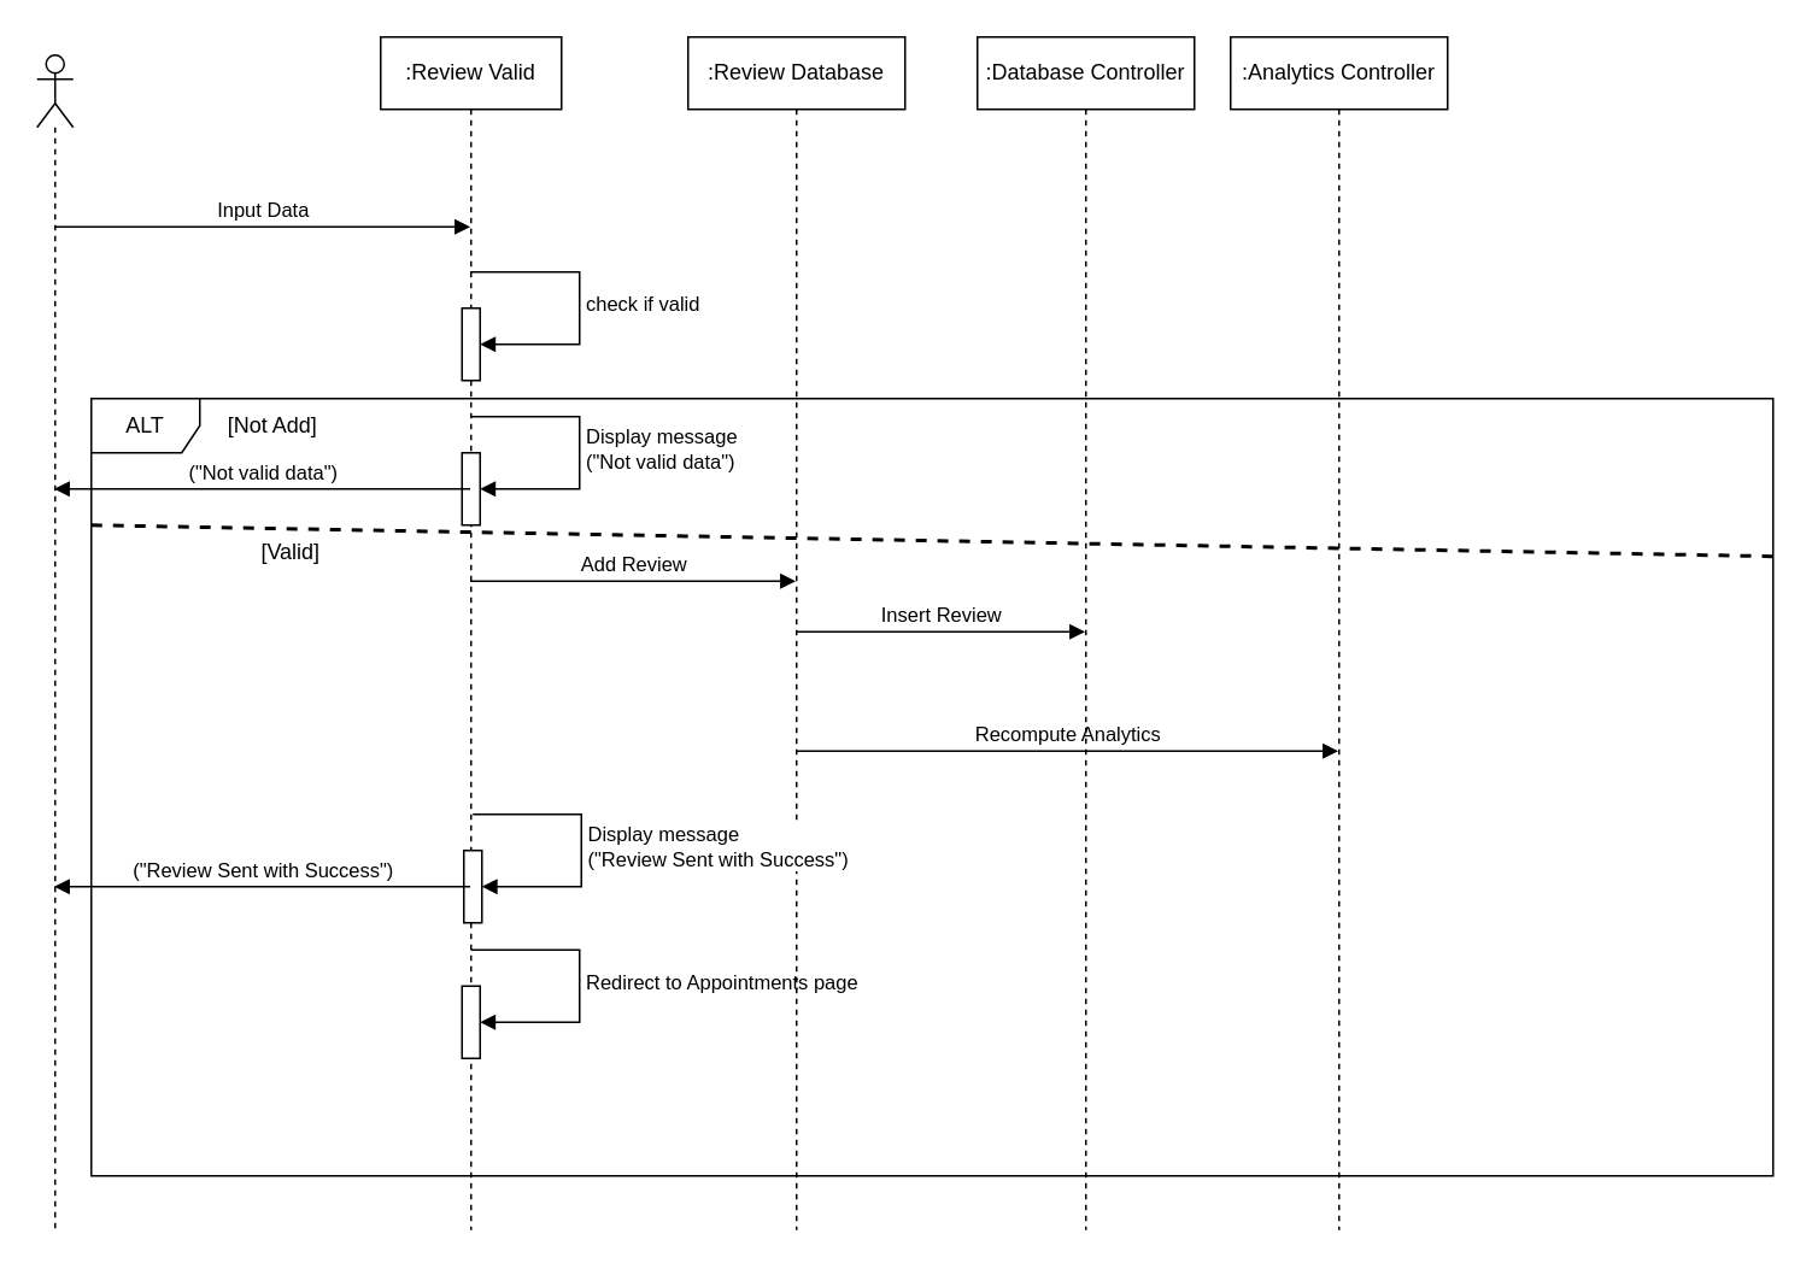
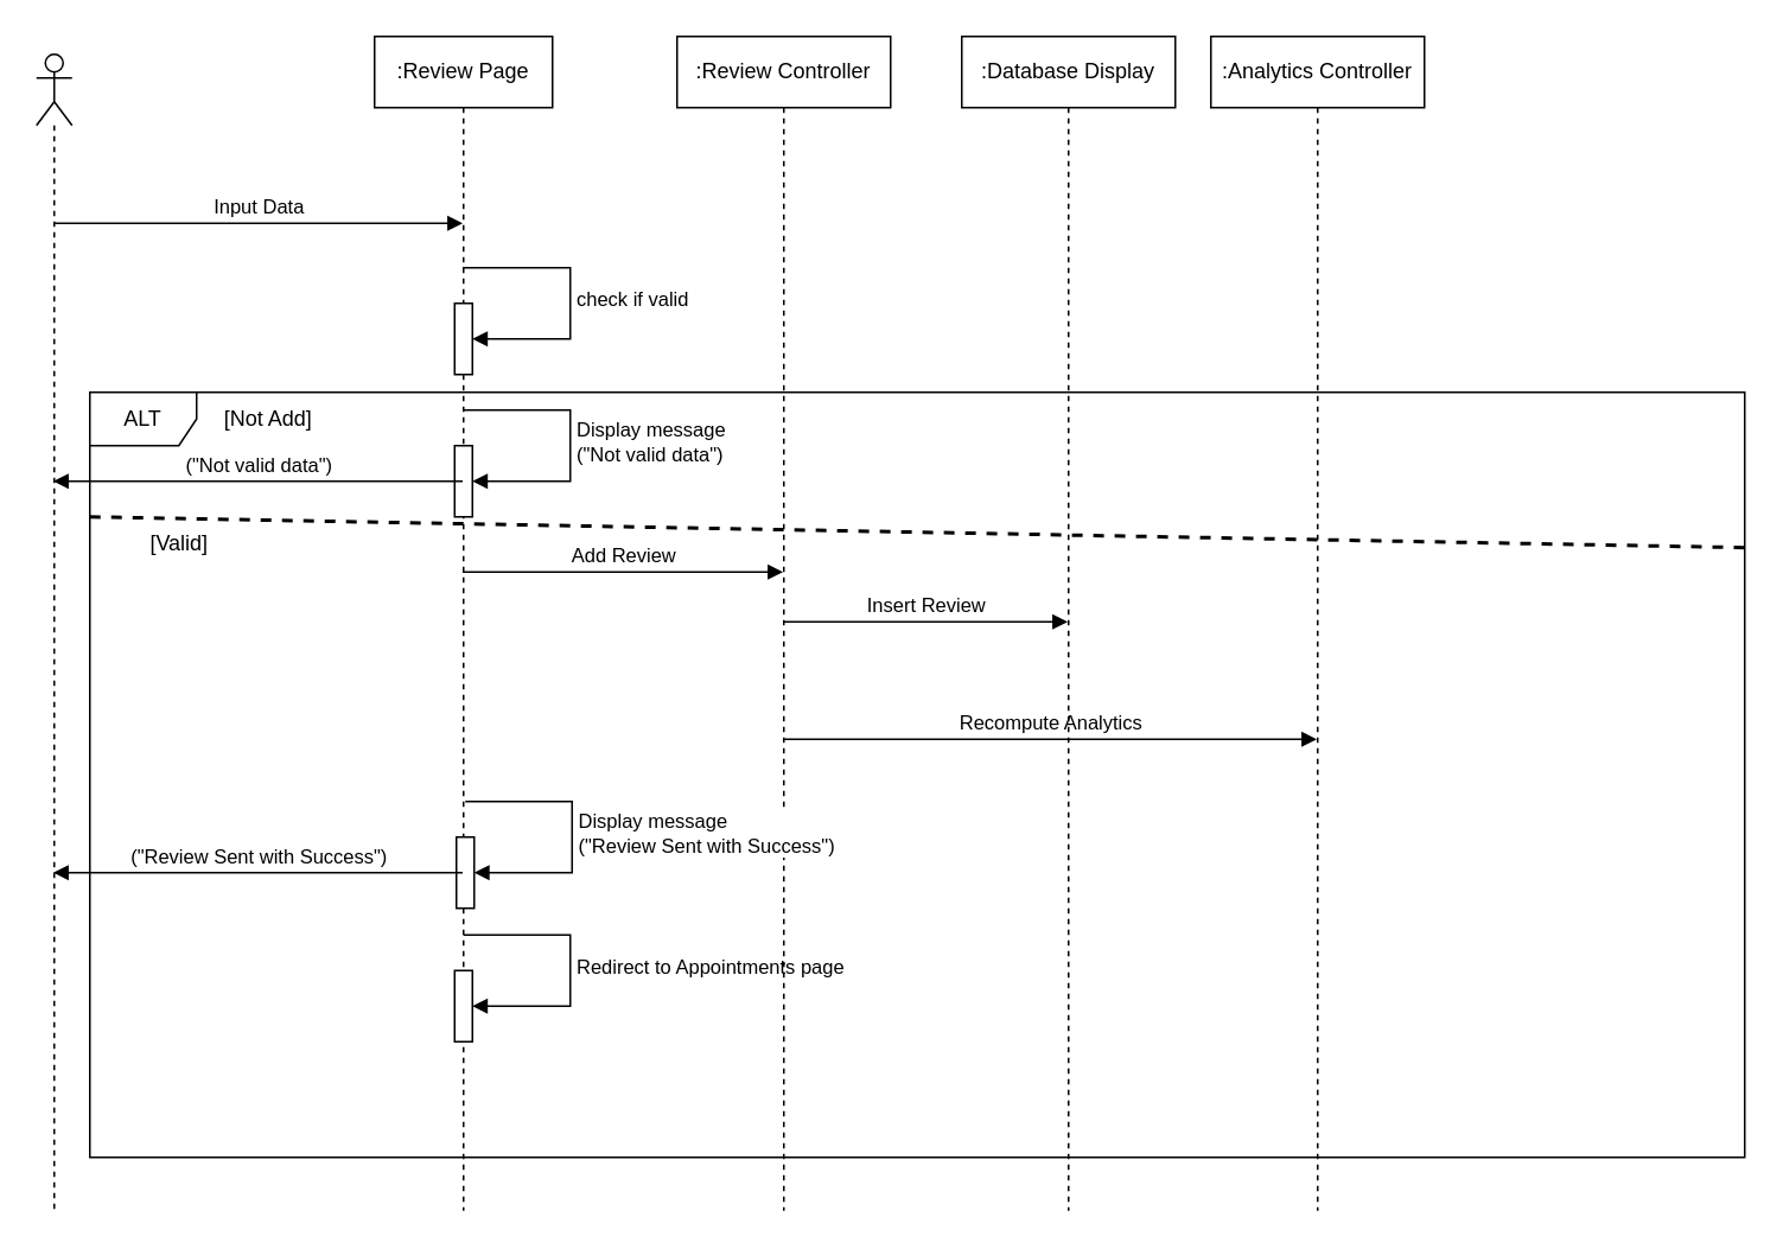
- <mxCell id="4" value=":Review Valid" style="shape=umlLifeline;perimeter=lifelinePerimeter;whiteSpace=wrap;html=1;container=1;dropTarget=0;collapsible=0;recursiveResize=0;outlineConnect=0;portConstraint=eastwest;newEdgeStyle={&quot;curved&quot;:0,&quot;rounded&quot;:0};" vertex="1" parent="1"><mxGeometry x="210" y="20" width="100" height="660" as="geometry" /></mxCell>
+ <mxCell id="4" value=":Review Page" style="shape=umlLifeline;perimeter=lifelinePerimeter;whiteSpace=wrap;html=1;container=1;dropTarget=0;collapsible=0;recursiveResize=0;outlineConnect=0;portConstraint=eastwest;newEdgeStyle={&quot;curved&quot;:0,&quot;rounded&quot;:0};" vertex="1" parent="1"><mxGeometry x="210" y="20" width="100" height="660" as="geometry" /></mxCell>
- <mxCell id="11" value=":Review Database" style="shape=umlLifeline;perimeter=lifelinePerimeter;whiteSpace=wrap;html=1;container=1;dropTarget=0;collapsible=0;recursiveResize=0;outlineConnect=0;portConstraint=eastwest;newEdgeStyle={&quot;curved&quot;:0,&quot;rounded&quot;:0};" vertex="1" parent="1"><mxGeometry x="380" y="20" width="120" height="660" as="geometry" /></mxCell>
+ <mxCell id="11" value=":Review Controller" style="shape=umlLifeline;perimeter=lifelinePerimeter;whiteSpace=wrap;html=1;container=1;dropTarget=0;collapsible=0;recursiveResize=0;outlineConnect=0;portConstraint=eastwest;newEdgeStyle={&quot;curved&quot;:0,&quot;rounded&quot;:0};" vertex="1" parent="1"><mxGeometry x="380" y="20" width="120" height="660" as="geometry" /></mxCell>
- <mxCell id="19" value=":Database Controller" style="shape=umlLifeline;perimeter=lifelinePerimeter;whiteSpace=wrap;html=1;container=1;dropTarget=0;collapsible=0;recursiveResize=0;outlineConnect=0;portConstraint=eastwest;newEdgeStyle={&quot;curved&quot;:0,&quot;rounded&quot;:0};" vertex="1" parent="1"><mxGeometry x="540" y="20" width="120" height="660" as="geometry" /></mxCell>
+ <mxCell id="19" value=":Database Display" style="shape=umlLifeline;perimeter=lifelinePerimeter;whiteSpace=wrap;html=1;container=1;dropTarget=0;collapsible=0;recursiveResize=0;outlineConnect=0;portConstraint=eastwest;newEdgeStyle={&quot;curved&quot;:0,&quot;rounded&quot;:0};" vertex="1" parent="1"><mxGeometry x="540" y="20" width="120" height="660" as="geometry" /></mxCell>
- <mxCell id="16" value="[Valid]" style="text;html=1;align=center;verticalAlign=middle;resizable=0;points=[];autosize=1;strokeColor=none;fillColor=none;" vertex="1" parent="1"><mxGeometry x="130" y="290" width="60" height="30" as="geometry" /></mxCell>
+ <mxCell id="16" value="[Valid]" style="text;html=1;align=center;verticalAlign=middle;resizable=0;points=[];autosize=1;strokeColor=none;fillColor=none;" vertex="1" parent="1"><mxGeometry x="70" y="290" width="60" height="30" as="geometry" /></mxCell>
